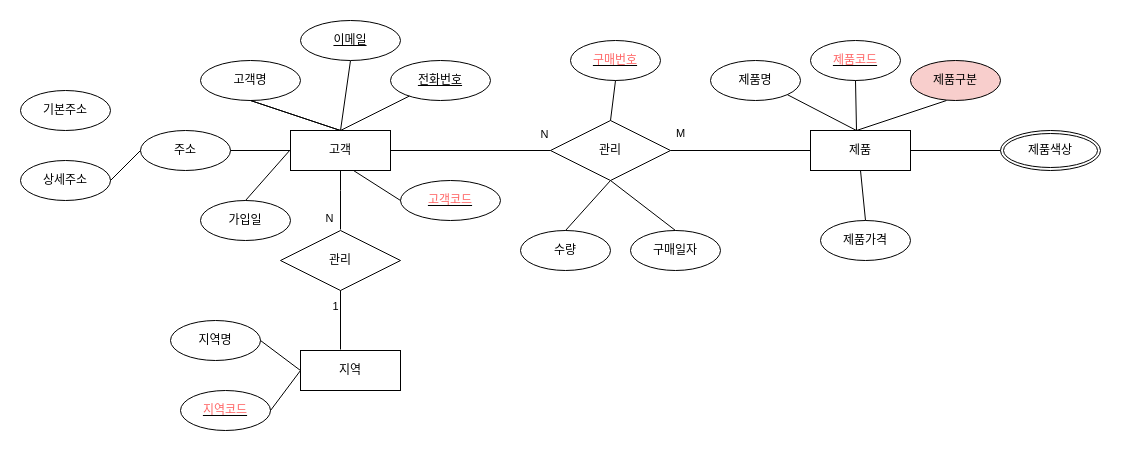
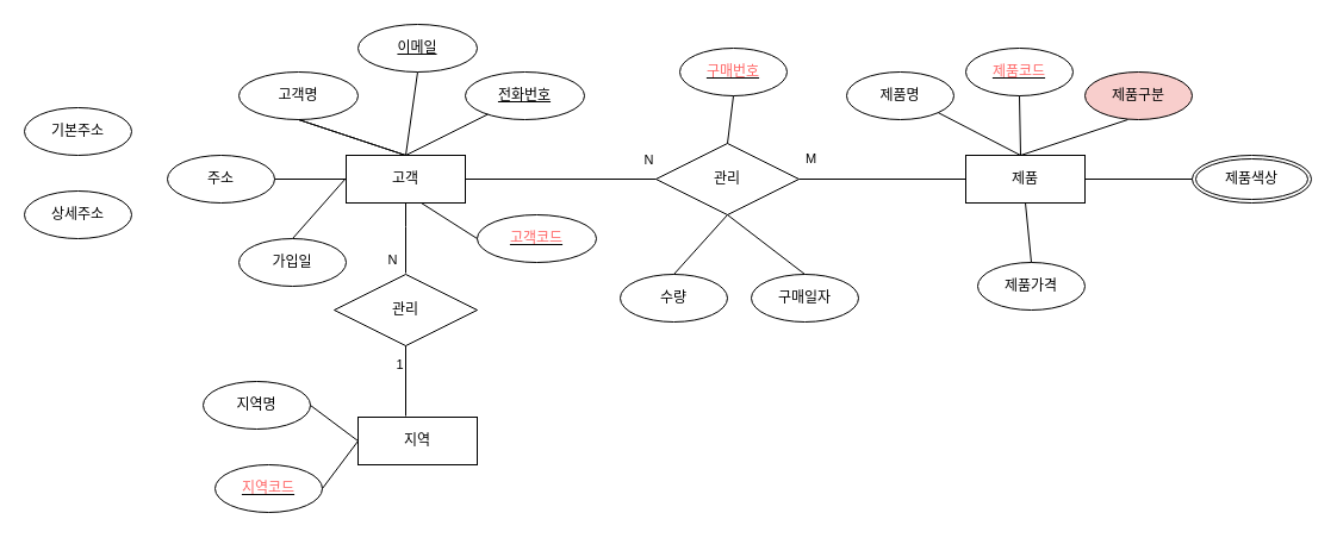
- <mxCell id="16" value="" style="endArrow=none;html=1;rounded=0;exitX=1;exitY=0.5;exitDx=0;exitDy=0;entryX=0;entryY=0.5;entryDx=0;entryDy=0;" edge="1" parent="1" source="15" target="11"><mxGeometry relative="1" as="geometry"><mxPoint x="117" y="140" as="sourcePoint" /><mxPoint x="150" y="159" as="targetPoint" /><Array as="points" /></mxGeometry></mxCell>
